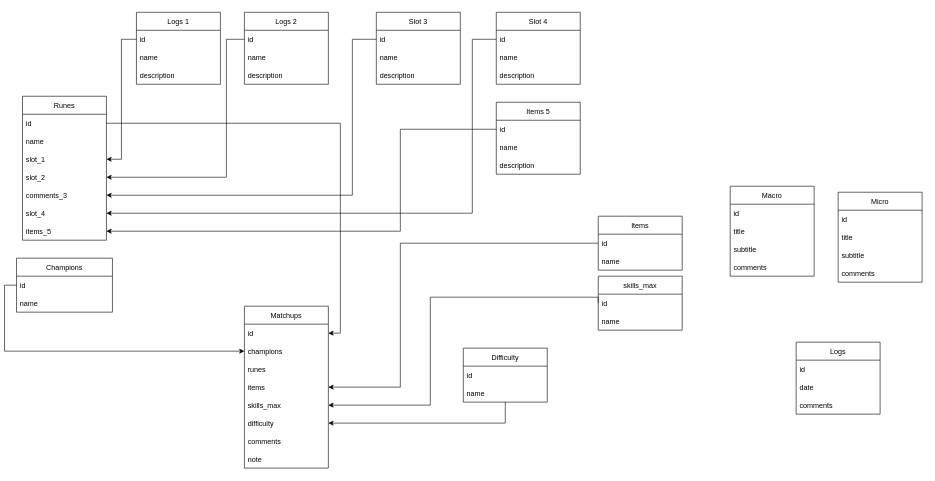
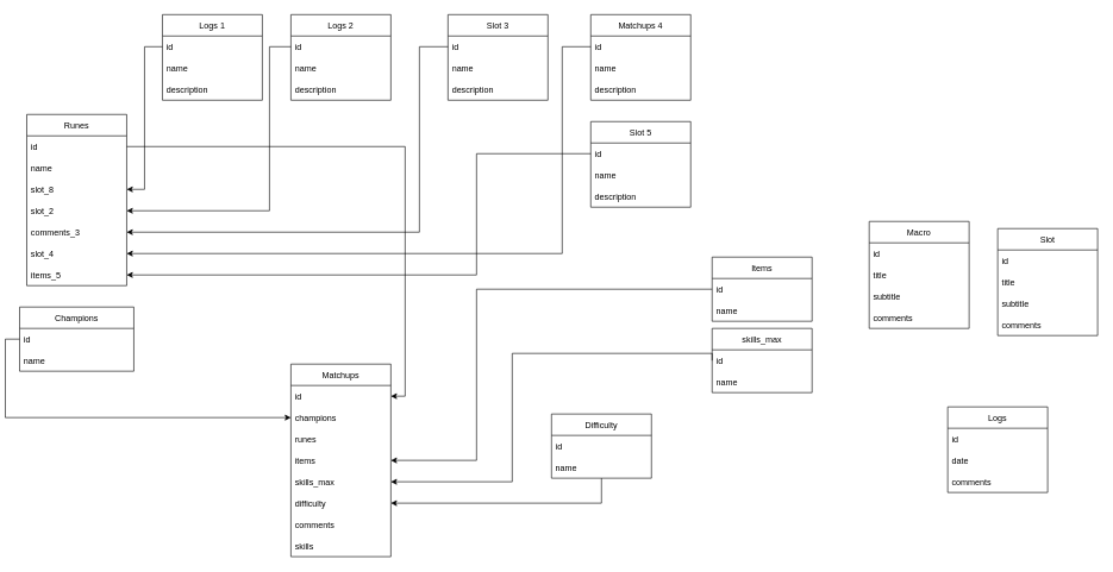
- <mxCell id="61" value="Slot 4" style="swimlane;fontStyle=0;childLayout=stackLayout;horizontal=1;startSize=30;horizontalStack=0;resizeParent=1;resizeParentMax=0;resizeLast=0;collapsible=1;marginBottom=0;" vertex="1" parent="1"><mxGeometry x="820" y="20" width="140" height="120" as="geometry" /></mxCell>
+ <mxCell id="61" value="Matchups 4" style="swimlane;fontStyle=0;childLayout=stackLayout;horizontal=1;startSize=30;horizontalStack=0;resizeParent=1;resizeParentMax=0;resizeLast=0;collapsible=1;marginBottom=0;" vertex="1" parent="1"><mxGeometry x="820" y="20" width="140" height="120" as="geometry" /></mxCell>
- <mxCell id="70" value="Items 5" style="swimlane;fontStyle=0;childLayout=stackLayout;horizontal=1;startSize=30;horizontalStack=0;resizeParent=1;resizeParentMax=0;resizeLast=0;collapsible=1;marginBottom=0;" vertex="1" parent="1"><mxGeometry x="820" y="170" width="140" height="120" as="geometry" /></mxCell>
+ <mxCell id="70" value="Slot 5" style="swimlane;fontStyle=0;childLayout=stackLayout;horizontal=1;startSize=30;horizontalStack=0;resizeParent=1;resizeParentMax=0;resizeLast=0;collapsible=1;marginBottom=0;" vertex="1" parent="1"><mxGeometry x="820" y="170" width="140" height="120" as="geometry" /></mxCell>
- <mxCell id="12" value="slot_1" style="text;strokeColor=none;fillColor=none;align=left;verticalAlign=middle;spacingLeft=4;spacingRight=4;overflow=hidden;points=[[0,0.5],[1,0.5]];portConstraint=eastwest;rotatable=0;" vertex="1" parent="9"><mxGeometry y="90" width="140" height="30" as="geometry" /></mxCell>
+ <mxCell id="12" value="slot_8" style="text;strokeColor=none;fillColor=none;align=left;verticalAlign=middle;spacingLeft=4;spacingRight=4;overflow=hidden;points=[[0,0.5],[1,0.5]];portConstraint=eastwest;rotatable=0;" vertex="1" parent="9"><mxGeometry y="90" width="140" height="30" as="geometry" /></mxCell>
- <mxCell id="24" value="Micro" style="swimlane;fontStyle=0;childLayout=stackLayout;horizontal=1;startSize=30;horizontalStack=0;resizeParent=1;resizeParentMax=0;resizeLast=0;collapsible=1;marginBottom=0;" parent="1" vertex="1"><mxGeometry x="1390" y="320" width="140" height="150" as="geometry" /></mxCell>
+ <mxCell id="24" value="Slot" style="swimlane;fontStyle=0;childLayout=stackLayout;horizontal=1;startSize=30;horizontalStack=0;resizeParent=1;resizeParentMax=0;resizeLast=0;collapsible=1;marginBottom=0;" parent="1" vertex="1"><mxGeometry x="1390" y="320" width="140" height="150" as="geometry" /></mxCell>
- <mxCell id="42" value="note" style="text;strokeColor=none;fillColor=none;align=left;verticalAlign=middle;spacingLeft=4;spacingRight=4;overflow=hidden;points=[[0,0.5],[1,0.5]];portConstraint=eastwest;rotatable=0;" parent="34" vertex="1"><mxGeometry y="240" width="140" height="30" as="geometry" /></mxCell>
+ <mxCell id="42" value="skills" style="text;strokeColor=none;fillColor=none;align=left;verticalAlign=middle;spacingLeft=4;spacingRight=4;overflow=hidden;points=[[0,0.5],[1,0.5]];portConstraint=eastwest;rotatable=0;" parent="34" vertex="1"><mxGeometry y="240" width="140" height="30" as="geometry" /></mxCell>
